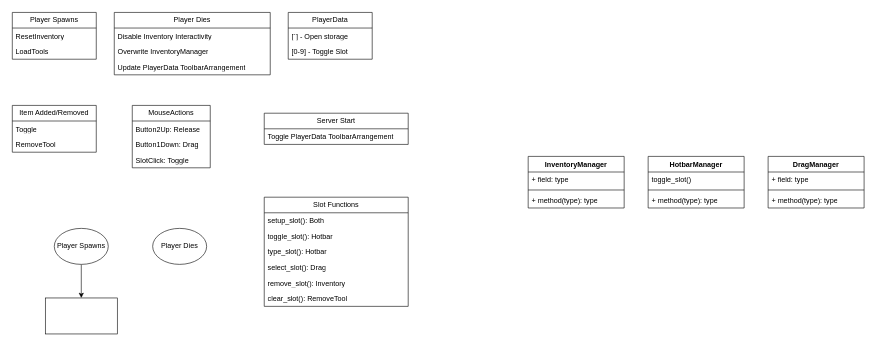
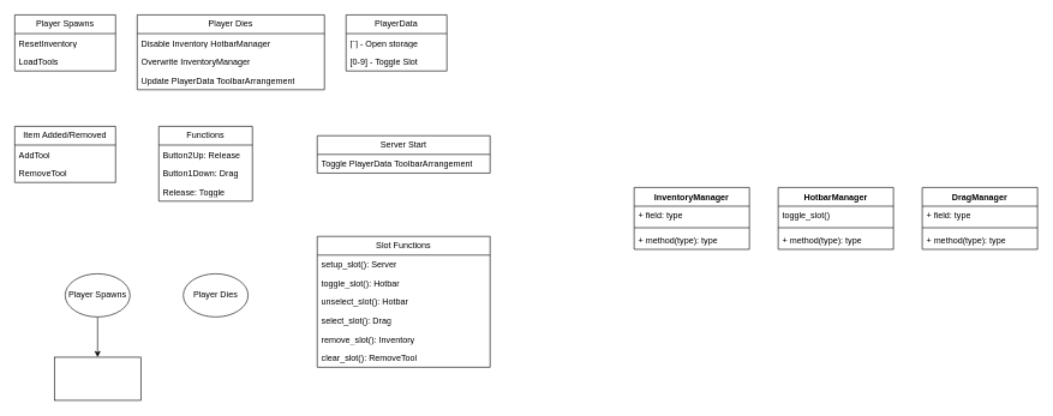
- <mxCell id="6" value="Disable Inventory Interactivity" style="text;strokeColor=none;fillColor=none;align=left;verticalAlign=top;spacingLeft=4;spacingRight=4;overflow=hidden;rotatable=0;points=[[0,0.5],[1,0.5]];portConstraint=eastwest;whiteSpace=wrap;html=1;" vertex="1" parent="5"><mxGeometry y="26" width="260" height="26" as="geometry" /></mxCell>
+ <mxCell id="6" value="Disable Inventory HotbarManager" style="text;strokeColor=none;fillColor=none;align=left;verticalAlign=top;spacingLeft=4;spacingRight=4;overflow=hidden;rotatable=0;points=[[0,0.5],[1,0.5]];portConstraint=eastwest;whiteSpace=wrap;html=1;" vertex="1" parent="5"><mxGeometry y="26" width="260" height="26" as="geometry" /></mxCell>
- <mxCell id="12" value="MouseActions" style="swimlane;fontStyle=0;childLayout=stackLayout;horizontal=1;startSize=26;fillColor=none;horizontalStack=0;resizeParent=1;resizeParentMax=0;resizeLast=0;collapsible=1;marginBottom=0;whiteSpace=wrap;html=1;" vertex="1" parent="1"><mxGeometry x="220" y="175" width="130" height="104" as="geometry" /></mxCell>
+ <mxCell id="12" value="Functions" style="swimlane;fontStyle=0;childLayout=stackLayout;horizontal=1;startSize=26;fillColor=none;horizontalStack=0;resizeParent=1;resizeParentMax=0;resizeLast=0;collapsible=1;marginBottom=0;whiteSpace=wrap;html=1;" vertex="1" parent="1"><mxGeometry x="220" y="175" width="130" height="104" as="geometry" /></mxCell>
- <mxCell id="17" value="Toggle" style="text;strokeColor=none;fillColor=none;align=left;verticalAlign=top;spacingLeft=4;spacingRight=4;overflow=hidden;rotatable=0;points=[[0,0.5],[1,0.5]];portConstraint=eastwest;whiteSpace=wrap;html=1;" vertex="1" parent="16"><mxGeometry y="26" width="140" height="26" as="geometry" /></mxCell>
+ <mxCell id="17" value="AddTool" style="text;strokeColor=none;fillColor=none;align=left;verticalAlign=top;spacingLeft=4;spacingRight=4;overflow=hidden;rotatable=0;points=[[0,0.5],[1,0.5]];portConstraint=eastwest;whiteSpace=wrap;html=1;" vertex="1" parent="16"><mxGeometry y="26" width="140" height="26" as="geometry" /></mxCell>
- <mxCell id="15" value="SlotClick: Toggle" style="text;strokeColor=none;fillColor=none;align=left;verticalAlign=top;spacingLeft=4;spacingRight=4;overflow=hidden;rotatable=0;points=[[0,0.5],[1,0.5]];portConstraint=eastwest;whiteSpace=wrap;html=1;" vertex="1" parent="12"><mxGeometry y="78" width="130" height="26" as="geometry" /></mxCell>
+ <mxCell id="15" value="Release: Toggle" style="text;strokeColor=none;fillColor=none;align=left;verticalAlign=top;spacingLeft=4;spacingRight=4;overflow=hidden;rotatable=0;points=[[0,0.5],[1,0.5]];portConstraint=eastwest;whiteSpace=wrap;html=1;" vertex="1" parent="12"><mxGeometry y="78" width="130" height="26" as="geometry" /></mxCell>
- <mxCell id="37" value="setup_slot(): Both&lt;div&gt;&lt;div&gt;&lt;br&gt;&lt;/div&gt;&lt;/div&gt;" style="text;strokeColor=none;fillColor=none;align=left;verticalAlign=top;spacingLeft=4;spacingRight=4;overflow=hidden;rotatable=0;points=[[0,0.5],[1,0.5]];portConstraint=eastwest;whiteSpace=wrap;html=1;" vertex="1" parent="36"><mxGeometry y="26" width="240" height="26" as="geometry" /></mxCell>
+ <mxCell id="37" value="setup_slot(): Server&lt;div&gt;&lt;div&gt;&lt;br&gt;&lt;/div&gt;&lt;/div&gt;" style="text;strokeColor=none;fillColor=none;align=left;verticalAlign=top;spacingLeft=4;spacingRight=4;overflow=hidden;rotatable=0;points=[[0,0.5],[1,0.5]];portConstraint=eastwest;whiteSpace=wrap;html=1;" vertex="1" parent="36"><mxGeometry y="26" width="240" height="26" as="geometry" /></mxCell>
- <mxCell id="39" value="&lt;div&gt;&lt;div&gt;type_slot(): Hotbar&lt;/div&gt;&lt;/div&gt;" style="text;strokeColor=none;fillColor=none;align=left;verticalAlign=top;spacingLeft=4;spacingRight=4;overflow=hidden;rotatable=0;points=[[0,0.5],[1,0.5]];portConstraint=eastwest;whiteSpace=wrap;html=1;" vertex="1" parent="36"><mxGeometry y="78" width="240" height="26" as="geometry" /></mxCell>
+ <mxCell id="39" value="&lt;div&gt;&lt;div&gt;unselect_slot(): Hotbar&lt;/div&gt;&lt;/div&gt;" style="text;strokeColor=none;fillColor=none;align=left;verticalAlign=top;spacingLeft=4;spacingRight=4;overflow=hidden;rotatable=0;points=[[0,0.5],[1,0.5]];portConstraint=eastwest;whiteSpace=wrap;html=1;" vertex="1" parent="36"><mxGeometry y="78" width="240" height="26" as="geometry" /></mxCell>
